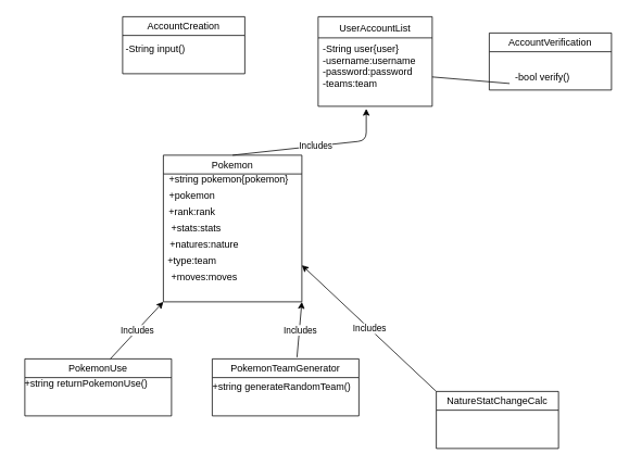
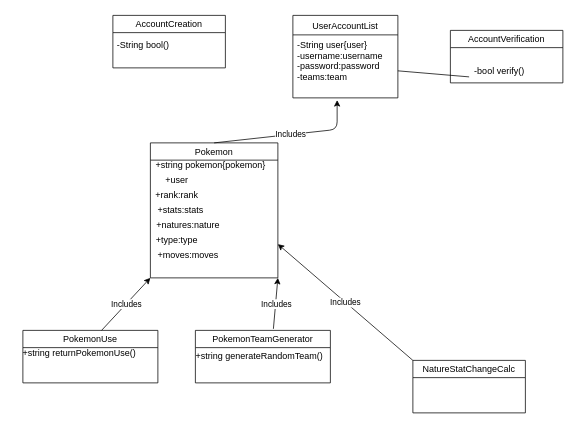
- <mxCell id="7" value="-String input()" style="text;html=1;align=center;verticalAlign=middle;resizable=0;points=[];autosize=1;strokeColor=none;" parent="6" vertex="1"><mxGeometry x="-5" y="30" width="90" height="20" as="geometry" /></mxCell>
+ <mxCell id="7" value="-String bool()" style="text;html=1;align=center;verticalAlign=middle;resizable=0;points=[];autosize=1;strokeColor=none;" parent="6" vertex="1"><mxGeometry x="-5" y="30" width="90" height="20" as="geometry" /></mxCell>
- <mxCell id="10" value="+pokemon" style="text;html=1;align=center;verticalAlign=middle;resizable=0;points=[];autosize=1;strokeColor=none;" parent="8" vertex="1"><mxGeometry y="40" width="70" height="20" as="geometry" /></mxCell>
+ <mxCell id="10" value="+user" style="text;html=1;align=center;verticalAlign=middle;resizable=0;points=[];autosize=1;strokeColor=none;" parent="8" vertex="1"><mxGeometry y="40" width="70" height="20" as="geometry" /></mxCell>
- <mxCell id="14" value="+type:team" style="text;html=1;align=center;verticalAlign=middle;resizable=0;points=[];autosize=1;strokeColor=none;" parent="8" vertex="1"><mxGeometry y="120" width="70" height="20" as="geometry" /></mxCell>
+ <mxCell id="14" value="+type:type" style="text;html=1;align=center;verticalAlign=middle;resizable=0;points=[];autosize=1;strokeColor=none;" parent="8" vertex="1"><mxGeometry y="120" width="70" height="20" as="geometry" /></mxCell>
- <mxCell id="16" value="NatureStatChangeCalc" style="swimlane;fontStyle=0" parent="1" vertex="1"><mxGeometry x="535" y="480" width="150" height="70" as="geometry" /></mxCell>
+ <mxCell id="16" value="NatureStatChangeCalc" style="swimlane;fontStyle=0" parent="1" vertex="1"><mxGeometry x="550" y="480" width="150" height="70" as="geometry" /></mxCell>
